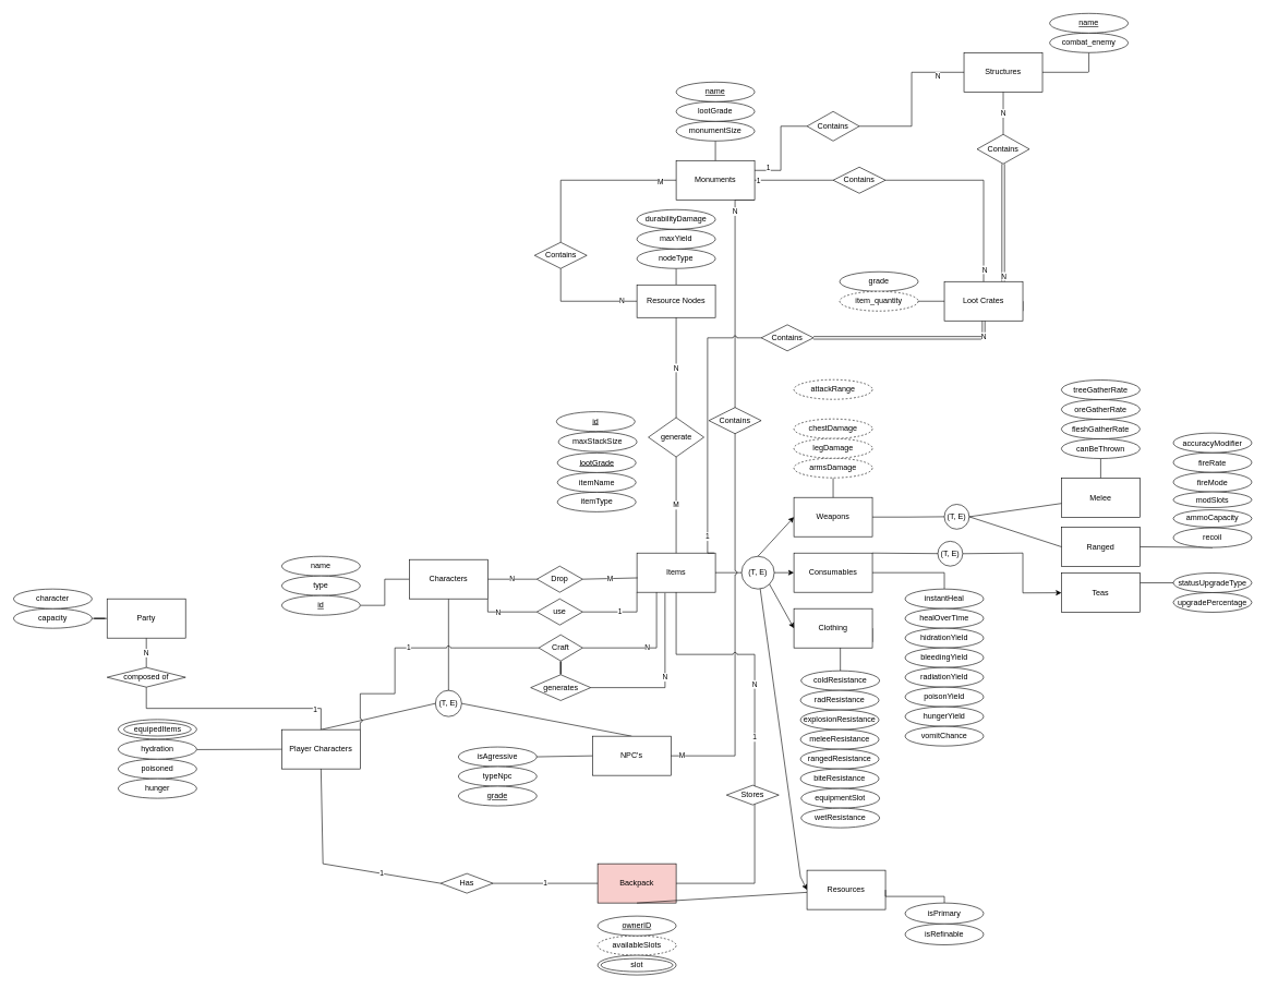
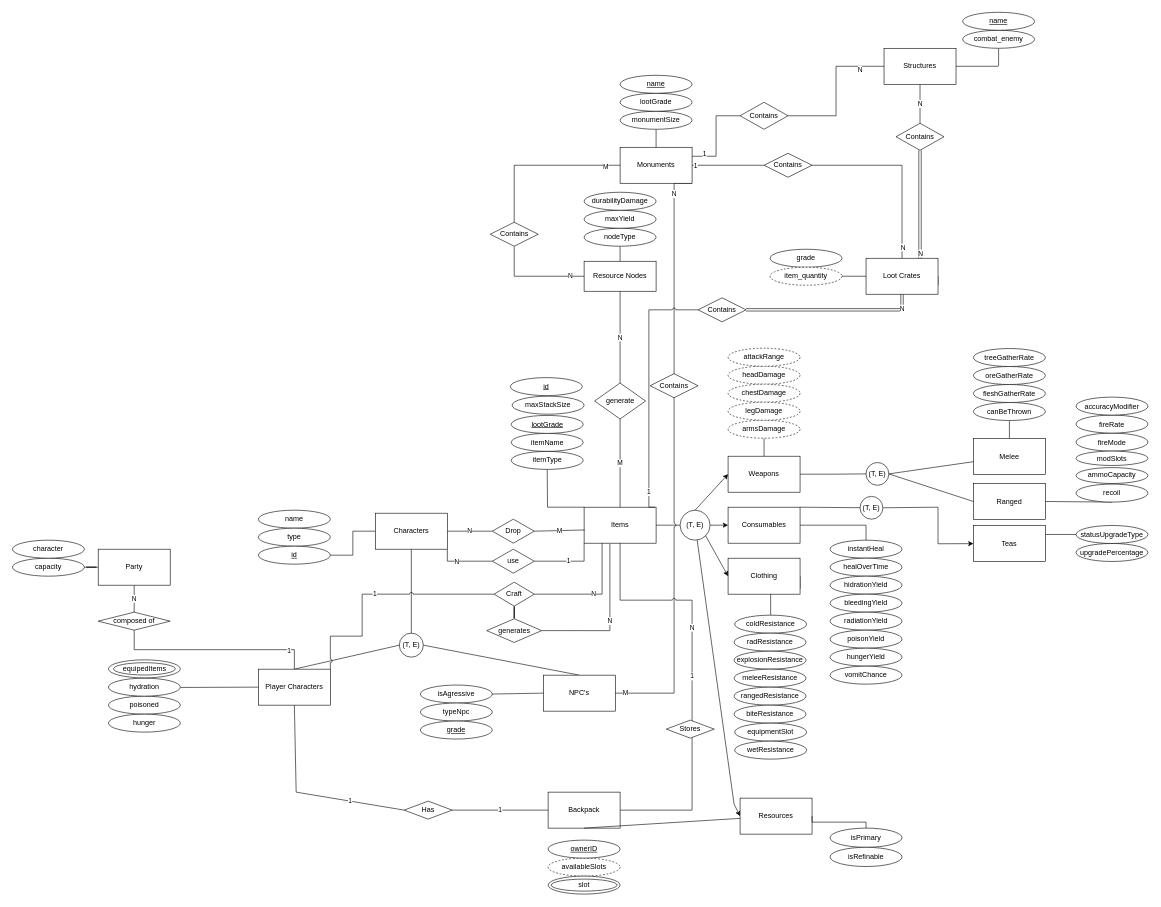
+ <mxCell id="67" value="headDamage" style="ellipse;whiteSpace=wrap;html=1;dashed=1;" parent="1" vertex="1"><mxGeometry x="1213" y="610" width="120" height="30" as="geometry" /></mxCell>
+ <mxCell id="2" style="edgeStyle=none;rounded=0;jumpStyle=arc;orthogonalLoop=1;jettySize=auto;html=1;exitX=0;exitY=0;exitDx=0;exitDy=0;entryX=0.5;entryY=1;entryDx=0;entryDy=0;endArrow=none;endFill=0;" parent="1" source="3" target="63" edge="1"><mxGeometry relative="1" as="geometry"><mxPoint x="972.426" y="815.607" as="targetPoint" /><Array as="points"><mxPoint x="912" y="845" /></Array></mxGeometry></mxCell>
- <mxCell id="104" value="Backpack" style="rounded=0;whiteSpace=wrap;html=1;fillColor=#f8cecc;" parent="1" vertex="1"><mxGeometry x="913" y="1320" width="120" height="60" as="geometry" /></mxCell>
+ <mxCell id="104" value="Backpack" style="rounded=0;whiteSpace=wrap;html=1;" parent="1" vertex="1"><mxGeometry x="913" y="1320" width="120" height="60" as="geometry" /></mxCell>
